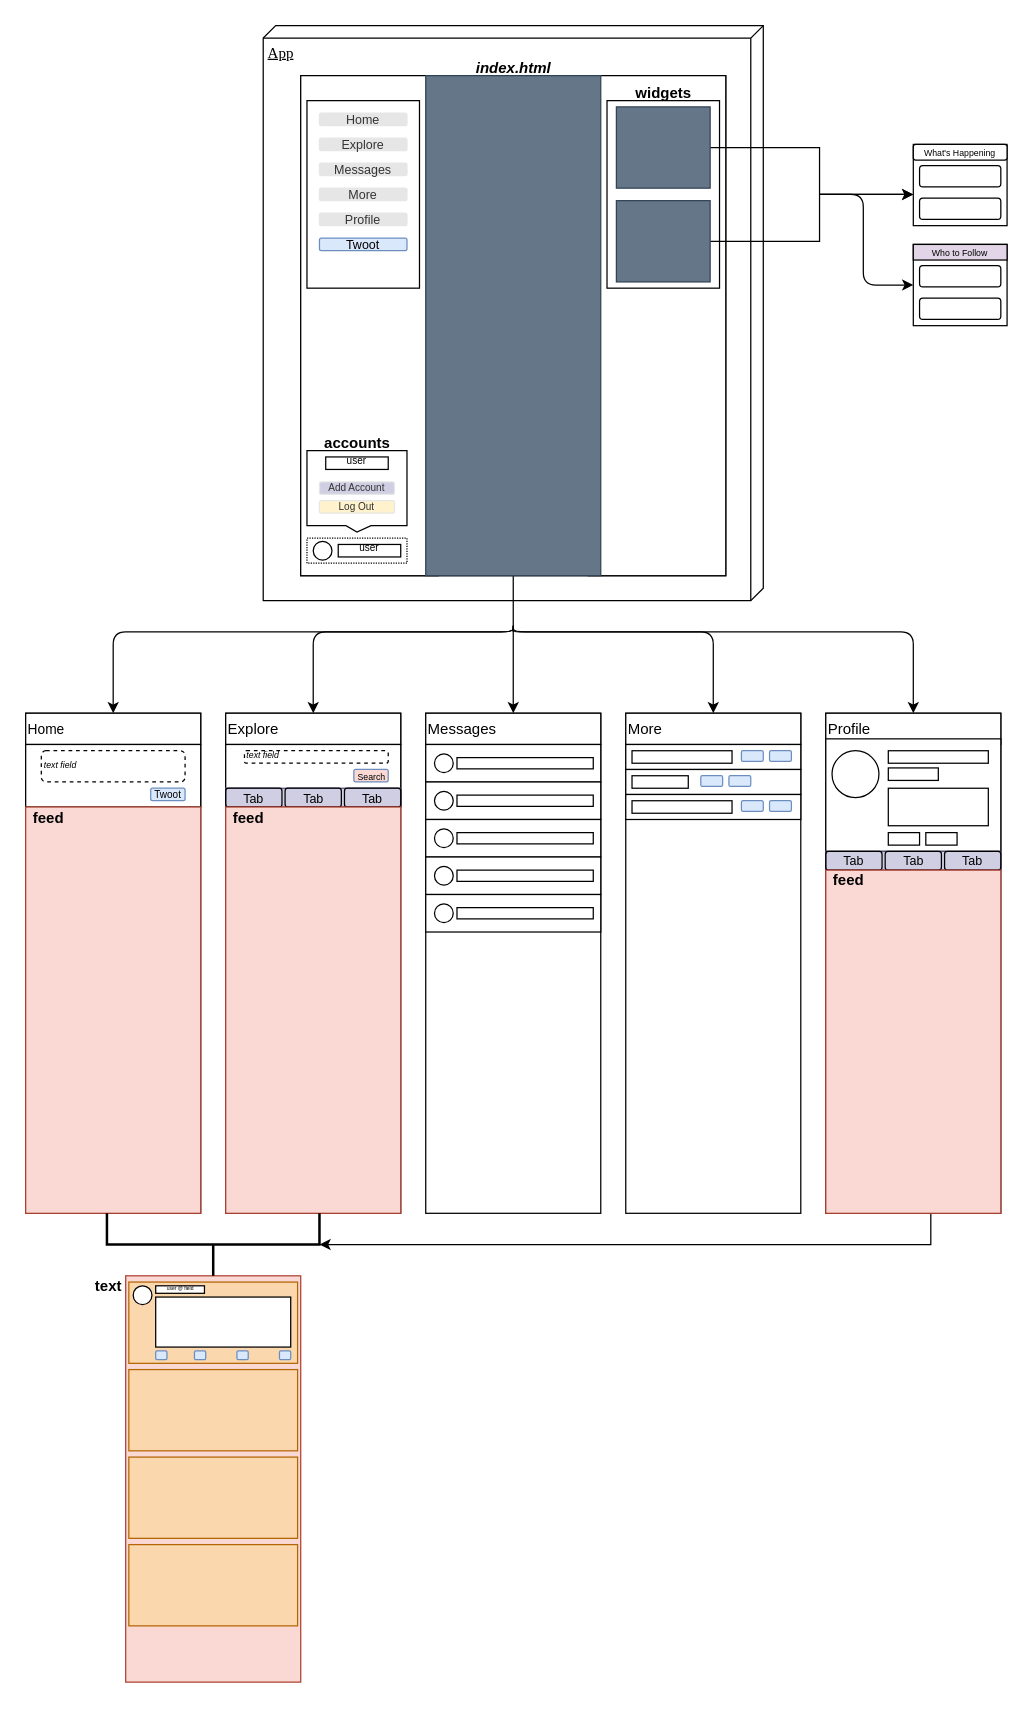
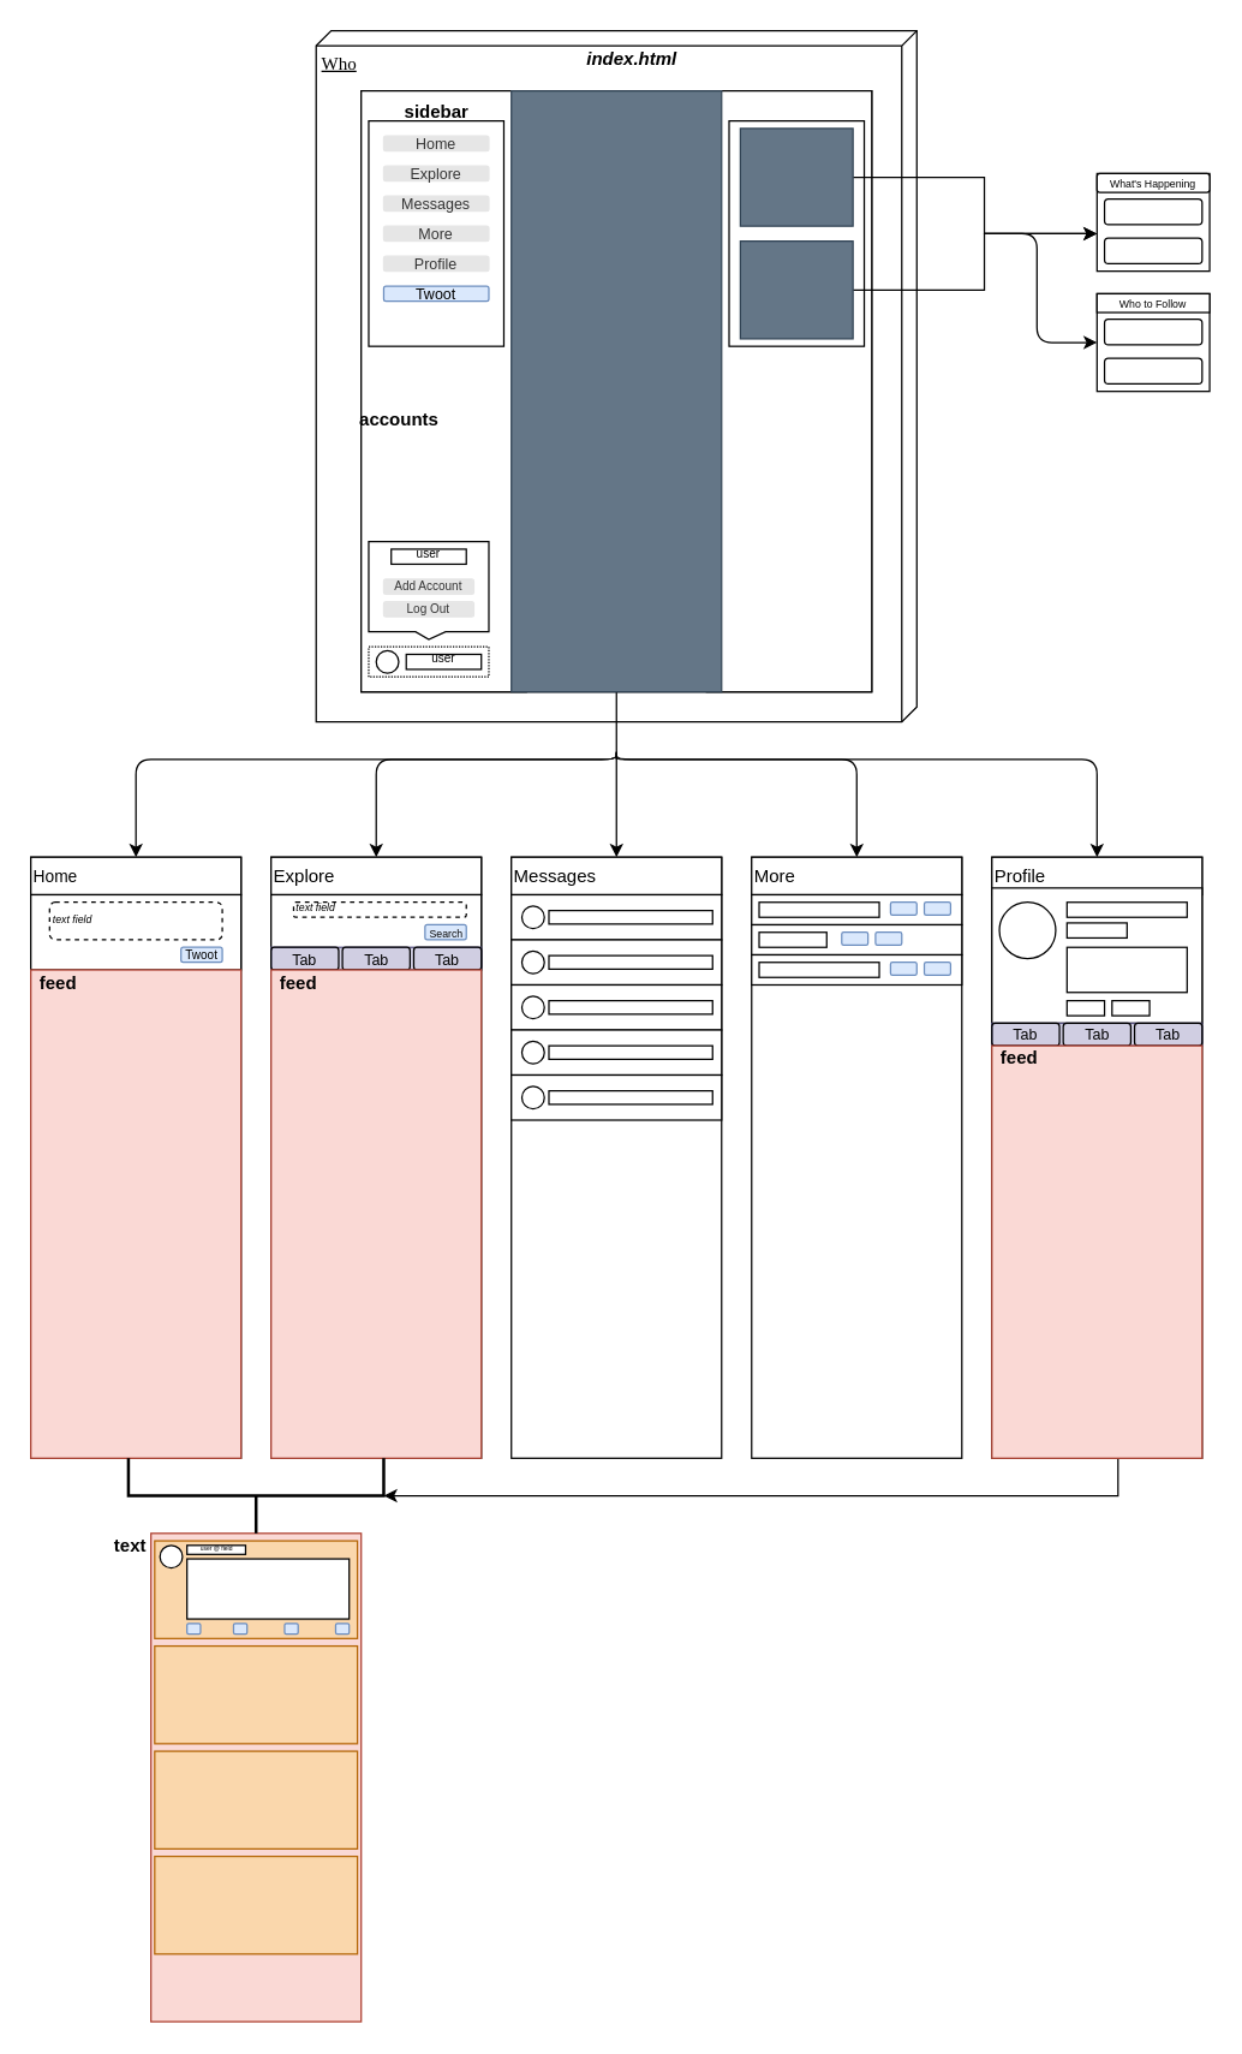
- <mxCell id="3" value="App" style="verticalAlign=top;align=left;spacingTop=8;spacingLeft=2;spacingRight=12;shape=cube;size=10;direction=south;fontStyle=4;html=1;rounded=0;shadow=0;comic=0;labelBackgroundColor=none;strokeWidth=1;fontFamily=Verdana;fontSize=12" parent="1" vertex="1"><mxGeometry x="210" y="20" width="400" height="460" as="geometry" /></mxCell>
+ <mxCell id="3" value="Who" style="verticalAlign=top;align=left;spacingTop=8;spacingLeft=2;spacingRight=12;shape=cube;size=10;direction=south;fontStyle=4;html=1;rounded=0;shadow=0;comic=0;labelBackgroundColor=none;strokeWidth=1;fontFamily=Verdana;fontSize=12" parent="1" vertex="1"><mxGeometry x="210" y="20" width="400" height="460" as="geometry" /></mxCell>
- <mxCell id="6" value="&lt;div align=&quot;center&quot;&gt;&lt;i&gt;&lt;font style=&quot;font-size: 12px ; line-height: 120%&quot;&gt;index.html&lt;/font&gt;&lt;/i&gt;&lt;/div&gt;" style="text;strokeColor=none;fillColor=none;html=1;fontSize=24;fontStyle=1;verticalAlign=middle;align=center;" parent="1" vertex="1"><mxGeometry x="390" y="40" width="40" height="20" as="geometry" /></mxCell>
+ <mxCell id="6" value="&lt;div align=&quot;center&quot;&gt;&lt;i&gt;&lt;font style=&quot;font-size: 12px ; line-height: 120%&quot;&gt;index.html&lt;/font&gt;&lt;/i&gt;&lt;/div&gt;" style="text;strokeColor=none;fillColor=none;html=1;fontSize=24;fontStyle=1;verticalAlign=middle;align=center;" parent="1" vertex="1"><mxGeometry x="400" y="25" width="40" height="20" as="geometry" /></mxCell>
+ <mxCell id="35" value="&lt;font style=&quot;font-size: 12px&quot;&gt;sidebar&lt;/font&gt;" style="text;strokeColor=none;fillColor=none;html=1;fontSize=24;fontStyle=1;verticalAlign=middle;align=center;" parent="1" vertex="1"><mxGeometry x="272.5" y="60" width="35" height="20" as="geometry" /></mxCell>
- <mxCell id="37" value="&lt;font style=&quot;font-size: 12px&quot;&gt;widgets&lt;/font&gt;" style="text;strokeColor=none;fillColor=none;html=1;fontSize=24;fontStyle=1;verticalAlign=middle;align=center;" parent="1" vertex="1"><mxGeometry x="512.5" y="60" width="35" height="20" as="geometry" /></mxCell>
- <mxCell id="45" value="&lt;font style=&quot;font-size: 7px&quot;&gt;Who to Follow&lt;br&gt;&lt;/font&gt;" style="rounded=0;whiteSpace=wrap;html=1;fillColor=#e1d5e7;" parent="1" vertex="1"><mxGeometry x="730" y="195" width="75" height="12.5" as="geometry" /></mxCell>
+ <mxCell id="45" value="&lt;font style=&quot;font-size: 7px&quot;&gt;Who to Follow&lt;br&gt;&lt;/font&gt;" style="rounded=0;whiteSpace=wrap;html=1;" parent="1" vertex="1"><mxGeometry x="730" y="195" width="75" height="12.5" as="geometry" /></mxCell>
- <mxCell id="36" value="&lt;font style=&quot;font-size: 12px&quot;&gt;accounts&lt;/font&gt;" style="text;strokeColor=none;fillColor=none;html=1;fontSize=24;fontStyle=1;verticalAlign=middle;align=center;" parent="1" vertex="1"><mxGeometry x="267.5" y="340" width="35" height="20" as="geometry" /></mxCell>
+ <mxCell id="36" value="&lt;font style=&quot;font-size: 12px&quot;&gt;accounts&lt;/font&gt;" style="text;strokeColor=none;fillColor=none;html=1;fontSize=24;fontStyle=1;verticalAlign=middle;align=center;" parent="1" vertex="1"><mxGeometry x="247.5" y="265" width="35" height="20" as="geometry" /></mxCell>
- <mxCell id="24" value="&lt;div style=&quot;font-size: 8px&quot;&gt;&lt;font style=&quot;font-size: 8px&quot;&gt;Add Account&lt;/font&gt;&lt;/div&gt;" style="rounded=1;html=1;shadow=0;dashed=0;whiteSpace=wrap;fontSize=10;fillColor=#d0cee2;align=center;strokeColor=#E6E6E6;fontColor=#333333;" parent="1" vertex="1"><mxGeometry x="255" y="385" width="60" height="10" as="geometry" /></mxCell>
+ <mxCell id="24" value="&lt;div style=&quot;font-size: 8px&quot;&gt;&lt;font style=&quot;font-size: 8px&quot;&gt;Add Account&lt;/font&gt;&lt;/div&gt;" style="rounded=1;html=1;shadow=0;dashed=0;whiteSpace=wrap;fontSize=10;fillColor=#E6E6E6;align=center;strokeColor=#E6E6E6;fontColor=#333333;" parent="1" vertex="1"><mxGeometry x="255" y="385" width="60" height="10" as="geometry" /></mxCell>
- <mxCell id="25" value="&lt;div style=&quot;font-size: 8px&quot;&gt;&lt;font style=&quot;font-size: 8px&quot;&gt;Log Out&lt;/font&gt;&lt;/div&gt;" style="rounded=1;html=1;shadow=0;dashed=0;whiteSpace=wrap;fontSize=10;fillColor=#fff2cc;align=center;strokeColor=#E6E6E6;fontColor=#333333;" parent="1" vertex="1"><mxGeometry x="255" y="400" width="60" height="10" as="geometry" /></mxCell>
+ <mxCell id="25" value="&lt;div style=&quot;font-size: 8px&quot;&gt;&lt;font style=&quot;font-size: 8px&quot;&gt;Log Out&lt;/font&gt;&lt;/div&gt;" style="rounded=1;html=1;shadow=0;dashed=0;whiteSpace=wrap;fontSize=10;fillColor=#E6E6E6;align=center;strokeColor=#E6E6E6;fontColor=#333333;" parent="1" vertex="1"><mxGeometry x="255" y="400" width="60" height="10" as="geometry" /></mxCell>
- <mxCell id="59" value="&lt;font style=&quot;font-size: 7px&quot;&gt;Search&lt;/font&gt;" style="rounded=1;html=1;shadow=0;dashed=0;whiteSpace=wrap;fontSize=10;fillColor=#fad9d5;align=center;strokeColor=#6c8ebf;" vertex="1" parent="1"><mxGeometry x="282.5" y="615" width="27.5" height="10" as="geometry" /></mxCell>
+ <mxCell id="59" value="&lt;font style=&quot;font-size: 7px&quot;&gt;Search&lt;/font&gt;" style="rounded=1;html=1;shadow=0;dashed=0;whiteSpace=wrap;fontSize=10;fillColor=#dae8fc;align=center;strokeColor=#6c8ebf;" vertex="1" parent="1"><mxGeometry x="282.5" y="615" width="27.5" height="10" as="geometry" /></mxCell>
